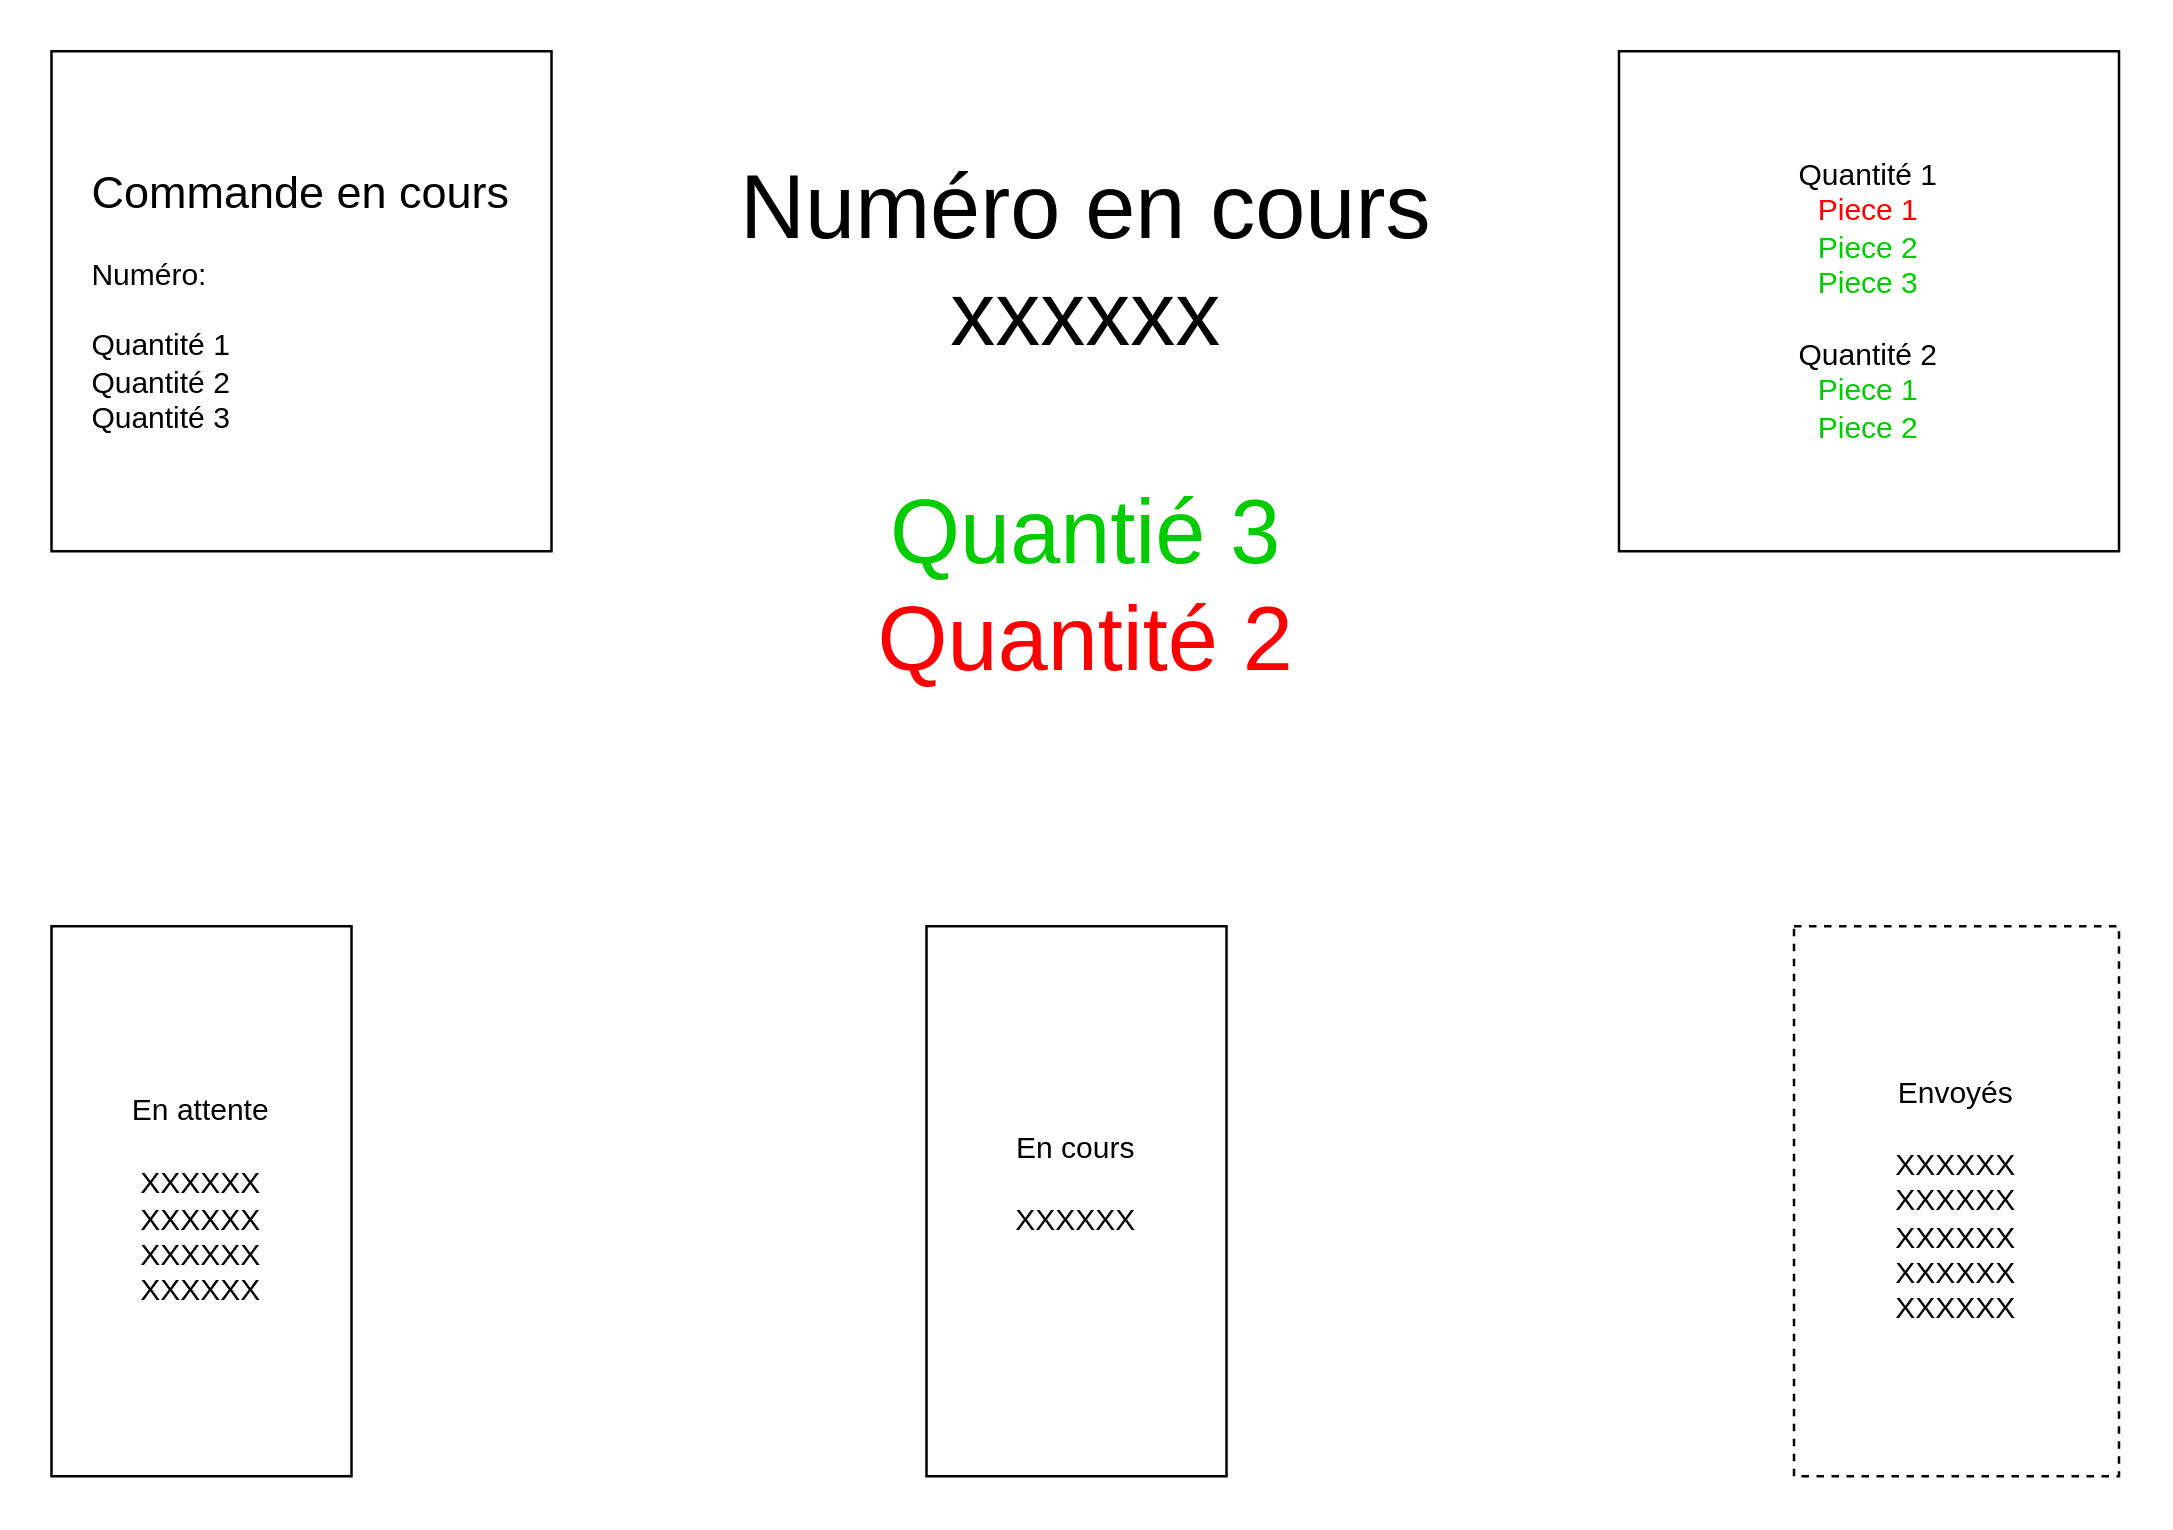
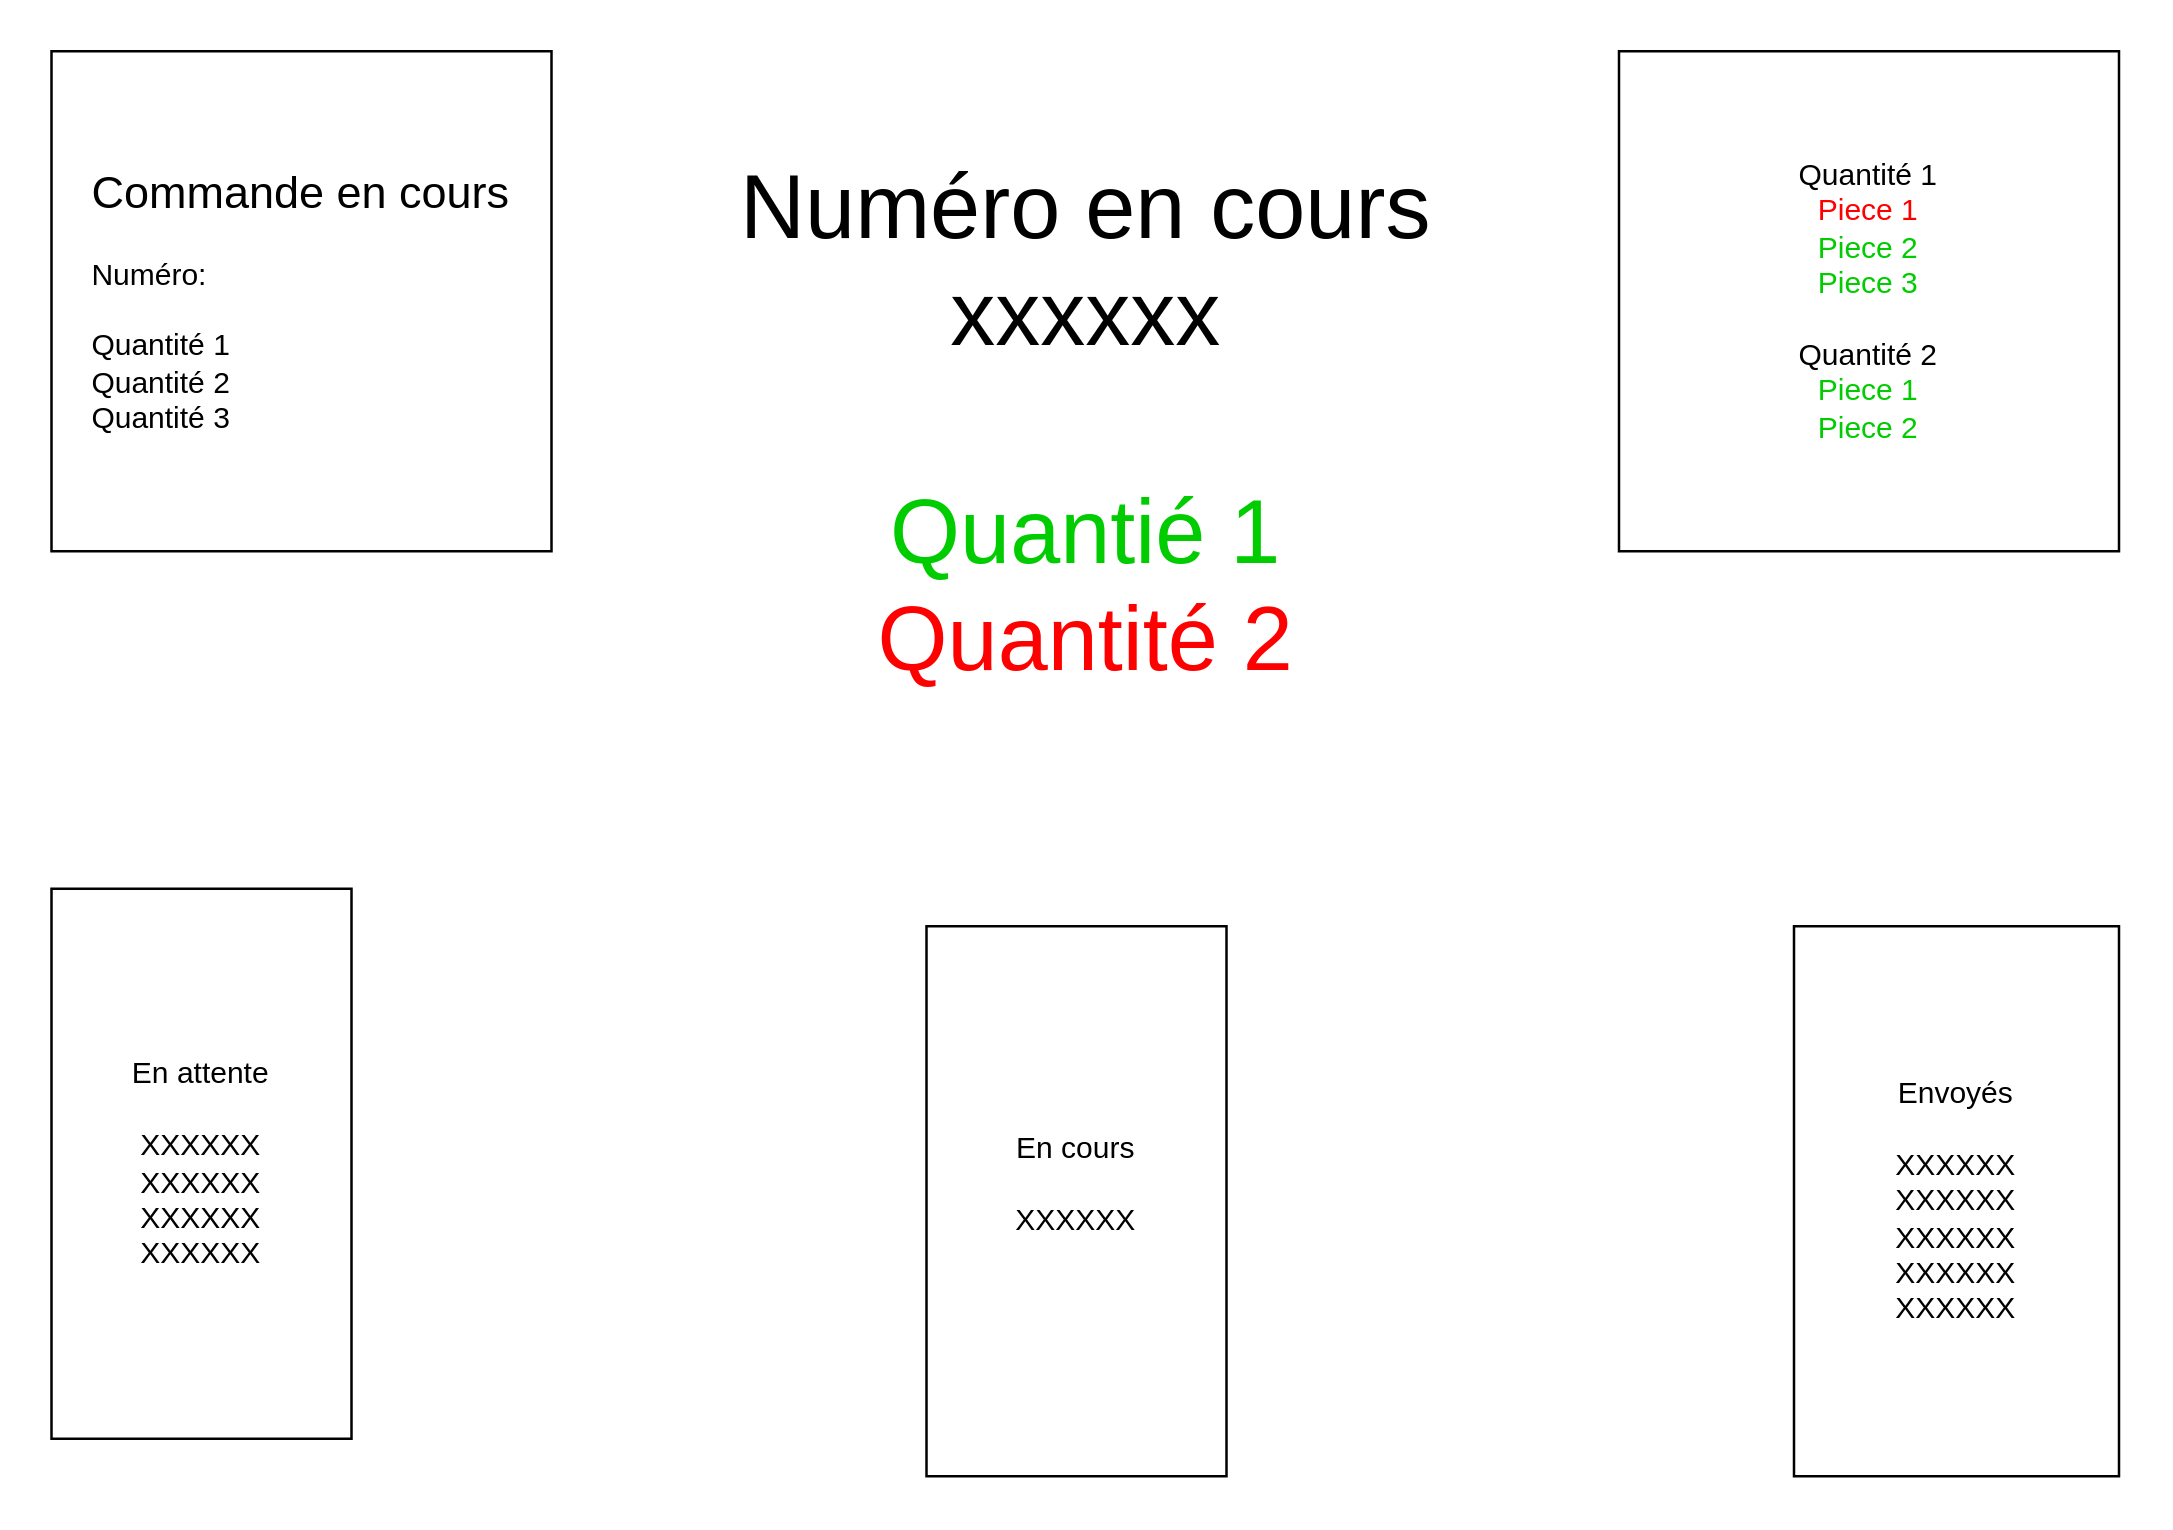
- <mxCell id="7" value="&lt;div&gt;&lt;font style=&quot;font-size: 36px&quot; color=&quot;#000000&quot;&gt;Numéro en cours&lt;/font&gt;&lt;/div&gt;&lt;div&gt;&lt;font style=&quot;font-size: 36px&quot; color=&quot;#000000&quot;&gt;xxxxxx&lt;/font&gt;&lt;/div&gt;&lt;div&gt;&lt;font style=&quot;font-size: 36px&quot;&gt;&lt;br&gt;&lt;/font&gt;&lt;/div&gt;&lt;div&gt;&lt;font style=&quot;font-size: 36px&quot;&gt;Quantié 3&lt;/font&gt;&lt;/div&gt;&lt;div&gt;&lt;font style=&quot;font-size: 36px&quot;&gt;&lt;font color=&quot;#FF0000&quot;&gt;Quantité 2&lt;/font&gt;&lt;br&gt;&lt;/font&gt;&lt;/div&gt;&lt;div&gt;&lt;font style=&quot;font-size: 36px&quot;&gt;&lt;br&gt;&lt;/font&gt;&lt;/div&gt;" style="text;html=1;strokeColor=none;fillColor=none;align=center;verticalAlign=middle;whiteSpace=wrap;rounded=0;fontSize=18;fontColor=#00CC00;" vertex="1" parent="1"><mxGeometry x="274" y="150" width="320" height="80" as="geometry" /></mxCell>
+ <mxCell id="7" value="&lt;div&gt;&lt;font style=&quot;font-size: 36px&quot; color=&quot;#000000&quot;&gt;Numéro en cours&lt;/font&gt;&lt;/div&gt;&lt;div&gt;&lt;font style=&quot;font-size: 36px&quot; color=&quot;#000000&quot;&gt;xxxxxx&lt;/font&gt;&lt;/div&gt;&lt;div&gt;&lt;font style=&quot;font-size: 36px&quot;&gt;&lt;br&gt;&lt;/font&gt;&lt;/div&gt;&lt;div&gt;&lt;font style=&quot;font-size: 36px&quot;&gt;Quantié 1&lt;/font&gt;&lt;/div&gt;&lt;div&gt;&lt;font style=&quot;font-size: 36px&quot;&gt;&lt;font color=&quot;#FF0000&quot;&gt;Quantité 2&lt;/font&gt;&lt;br&gt;&lt;/font&gt;&lt;/div&gt;&lt;div&gt;&lt;font style=&quot;font-size: 36px&quot;&gt;&lt;br&gt;&lt;/font&gt;&lt;/div&gt;" style="text;html=1;strokeColor=none;fillColor=none;align=center;verticalAlign=middle;whiteSpace=wrap;rounded=0;fontSize=18;fontColor=#00CC00;" vertex="1" parent="1"><mxGeometry x="274" y="150" width="320" height="80" as="geometry" /></mxCell>
- <mxCell id="6" value="&lt;div&gt;En attente&lt;/div&gt;&lt;div&gt;&lt;br&gt;&lt;/div&gt;&lt;div&gt;XXXXXX&lt;/div&gt;&lt;div&gt;XXXXXX&lt;/div&gt;&lt;div&gt;XXXXXX&lt;/div&gt;&lt;div&gt;XXXXXX&lt;br&gt;&lt;/div&gt;" style="rounded=0;whiteSpace=wrap;html=1;" vertex="1" parent="1"><mxGeometry y="370" width="120" height="220" as="geometry" x="20" /></mxCell>
+ <mxCell id="6" value="&lt;div&gt;En attente&lt;/div&gt;&lt;div&gt;&lt;br&gt;&lt;/div&gt;&lt;div&gt;XXXXXX&lt;/div&gt;&lt;div&gt;XXXXXX&lt;/div&gt;&lt;div&gt;XXXXXX&lt;/div&gt;&lt;div&gt;XXXXXX&lt;br&gt;&lt;/div&gt;" style="rounded=0;whiteSpace=wrap;html=1;" vertex="1" parent="1"><mxGeometry x="20" y="355" width="120" height="220" as="geometry" /></mxCell>
- <mxCell id="4" value="&lt;div&gt;Envoyés&lt;br&gt;&lt;/div&gt;&lt;div&gt;&lt;br&gt;&lt;/div&gt;&lt;div&gt;XXXXXX&lt;/div&gt;&lt;div&gt;XXXXXX&lt;/div&gt;&lt;div&gt;XXXXXX&lt;/div&gt;&lt;div&gt;XXXXXX&lt;/div&gt;&lt;div&gt;XXXXXX&lt;br&gt;&lt;/div&gt;" style="rounded=0;whiteSpace=wrap;html=1;dashed=1;" vertex="1" parent="1"><mxGeometry x="717" y="370" width="130" height="220" as="geometry" /></mxCell>
+ <mxCell id="4" value="&lt;div&gt;Envoyés&lt;br&gt;&lt;/div&gt;&lt;div&gt;&lt;br&gt;&lt;/div&gt;&lt;div&gt;XXXXXX&lt;/div&gt;&lt;div&gt;XXXXXX&lt;/div&gt;&lt;div&gt;XXXXXX&lt;/div&gt;&lt;div&gt;XXXXXX&lt;/div&gt;&lt;div&gt;XXXXXX&lt;br&gt;&lt;/div&gt;" style="rounded=0;whiteSpace=wrap;html=1;" vertex="1" parent="1"><mxGeometry x="717" y="370" width="130" height="220" as="geometry" /></mxCell>
